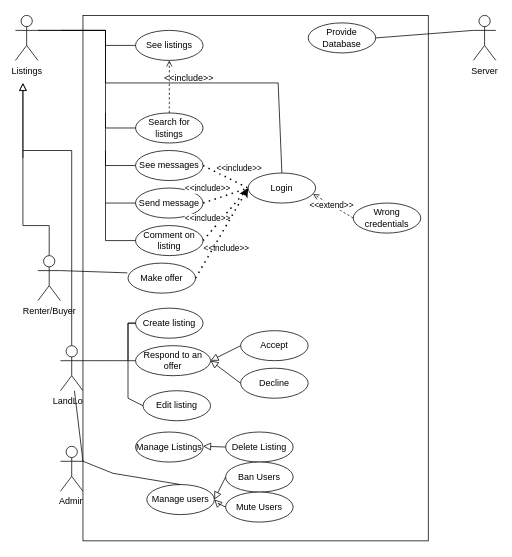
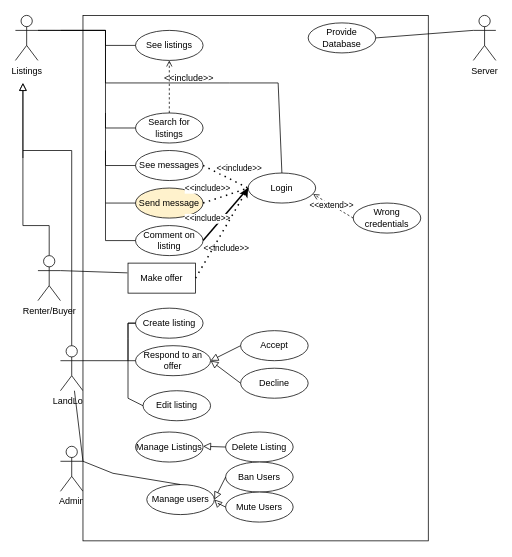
- <mxCell id="17" value="Send message" style="ellipse;whiteSpace=wrap;html=1;" parent="1" vertex="1"><mxGeometry x="180" y="250" width="90" height="40" as="geometry" /></mxCell>
+ <mxCell id="17" value="Send message" style="ellipse;whiteSpace=wrap;html=1;fillColor=#fff2cc;" parent="1" vertex="1"><mxGeometry x="180" y="250" width="90" height="40" as="geometry" /></mxCell>
- <mxCell id="41" value="" style="endArrow=none;dashed=1;html=1;dashPattern=1 3;strokeWidth=2;rounded=0;exitX=1;exitY=0.5;exitDx=0;exitDy=0;entryX=0;entryY=0.5;entryDx=0;entryDy=0;" parent="1" source="25" target="9" edge="1"><mxGeometry width="50" height="50" relative="1" as="geometry"><mxPoint x="260" y="300" as="sourcePoint" /><mxPoint x="310" y="250" as="targetPoint" /></mxGeometry></mxCell>
+ <mxCell id="41" value="" style="endArrow=none;dashed=0;html=1;dashPattern=1 3;strokeWidth=2;rounded=0;exitX=1;exitY=0.5;exitDx=0;exitDy=0;entryX=0;entryY=0.5;entryDx=0;entryDy=0;" parent="1" source="25" target="9" edge="1"><mxGeometry width="50" height="50" relative="1" as="geometry"><mxPoint x="260" y="300" as="sourcePoint" /><mxPoint x="310" y="250" as="targetPoint" /></mxGeometry></mxCell>
- <mxCell id="24" value="Make offer" style="ellipse;whiteSpace=wrap;html=1;" parent="1" vertex="1"><mxGeometry x="170" y="350" width="90" height="40" as="geometry" /></mxCell>
+ <mxCell id="24" value="Make offer" style="whiteSpace=wrap;html=1;rounded=0;" parent="1" vertex="1"><mxGeometry x="170" y="350" width="90" height="40" as="geometry" /></mxCell>
